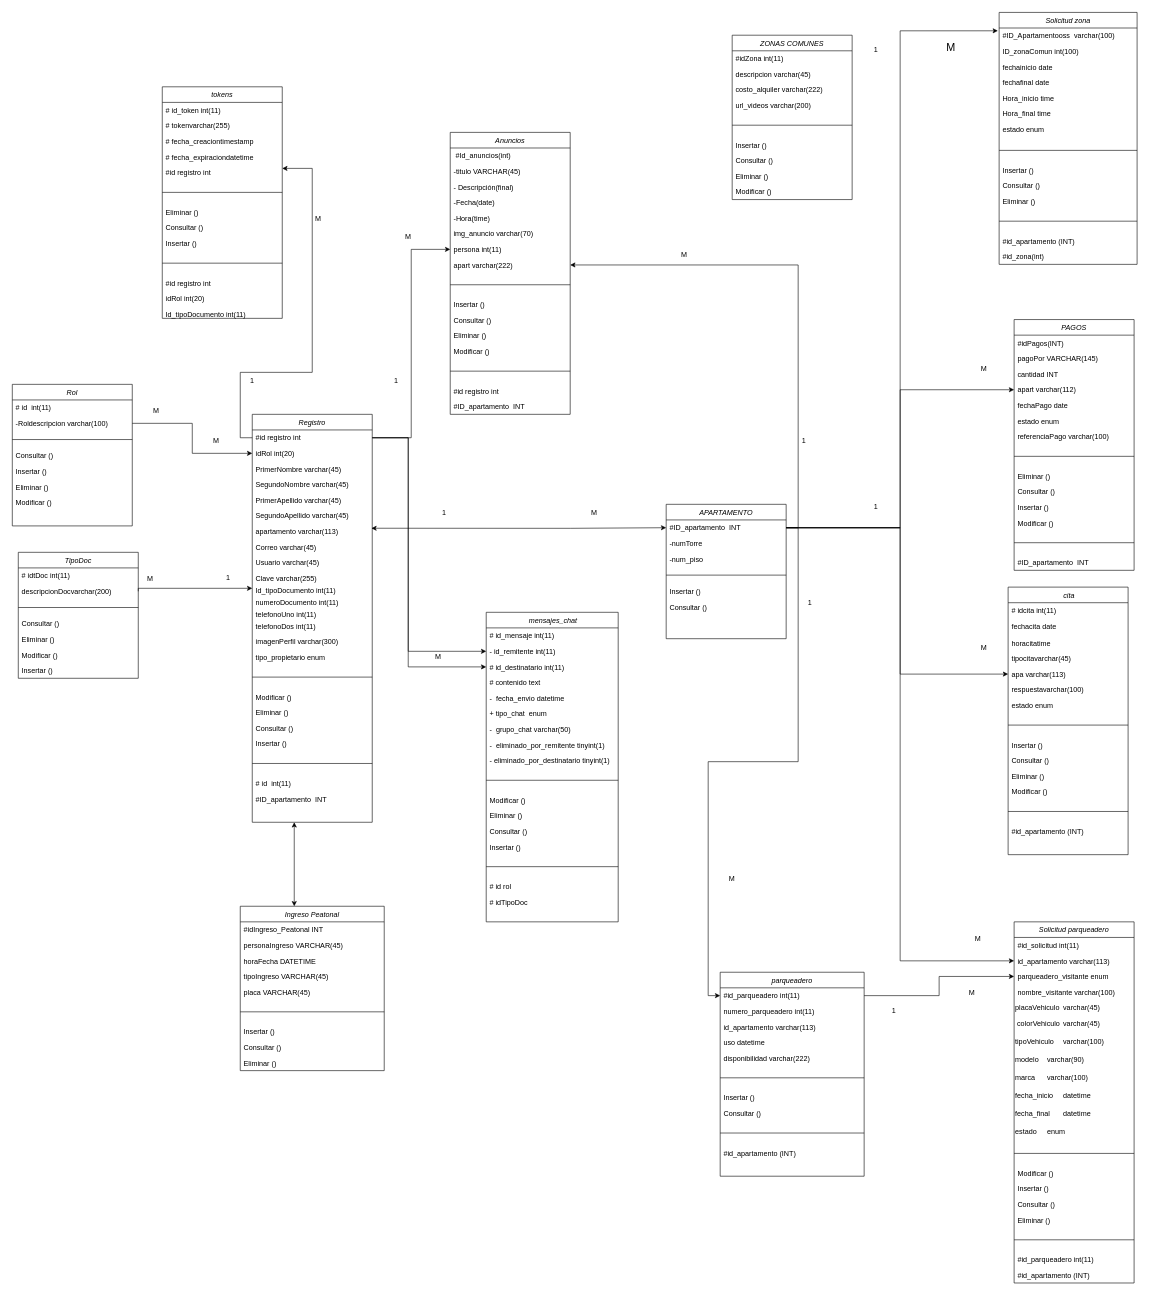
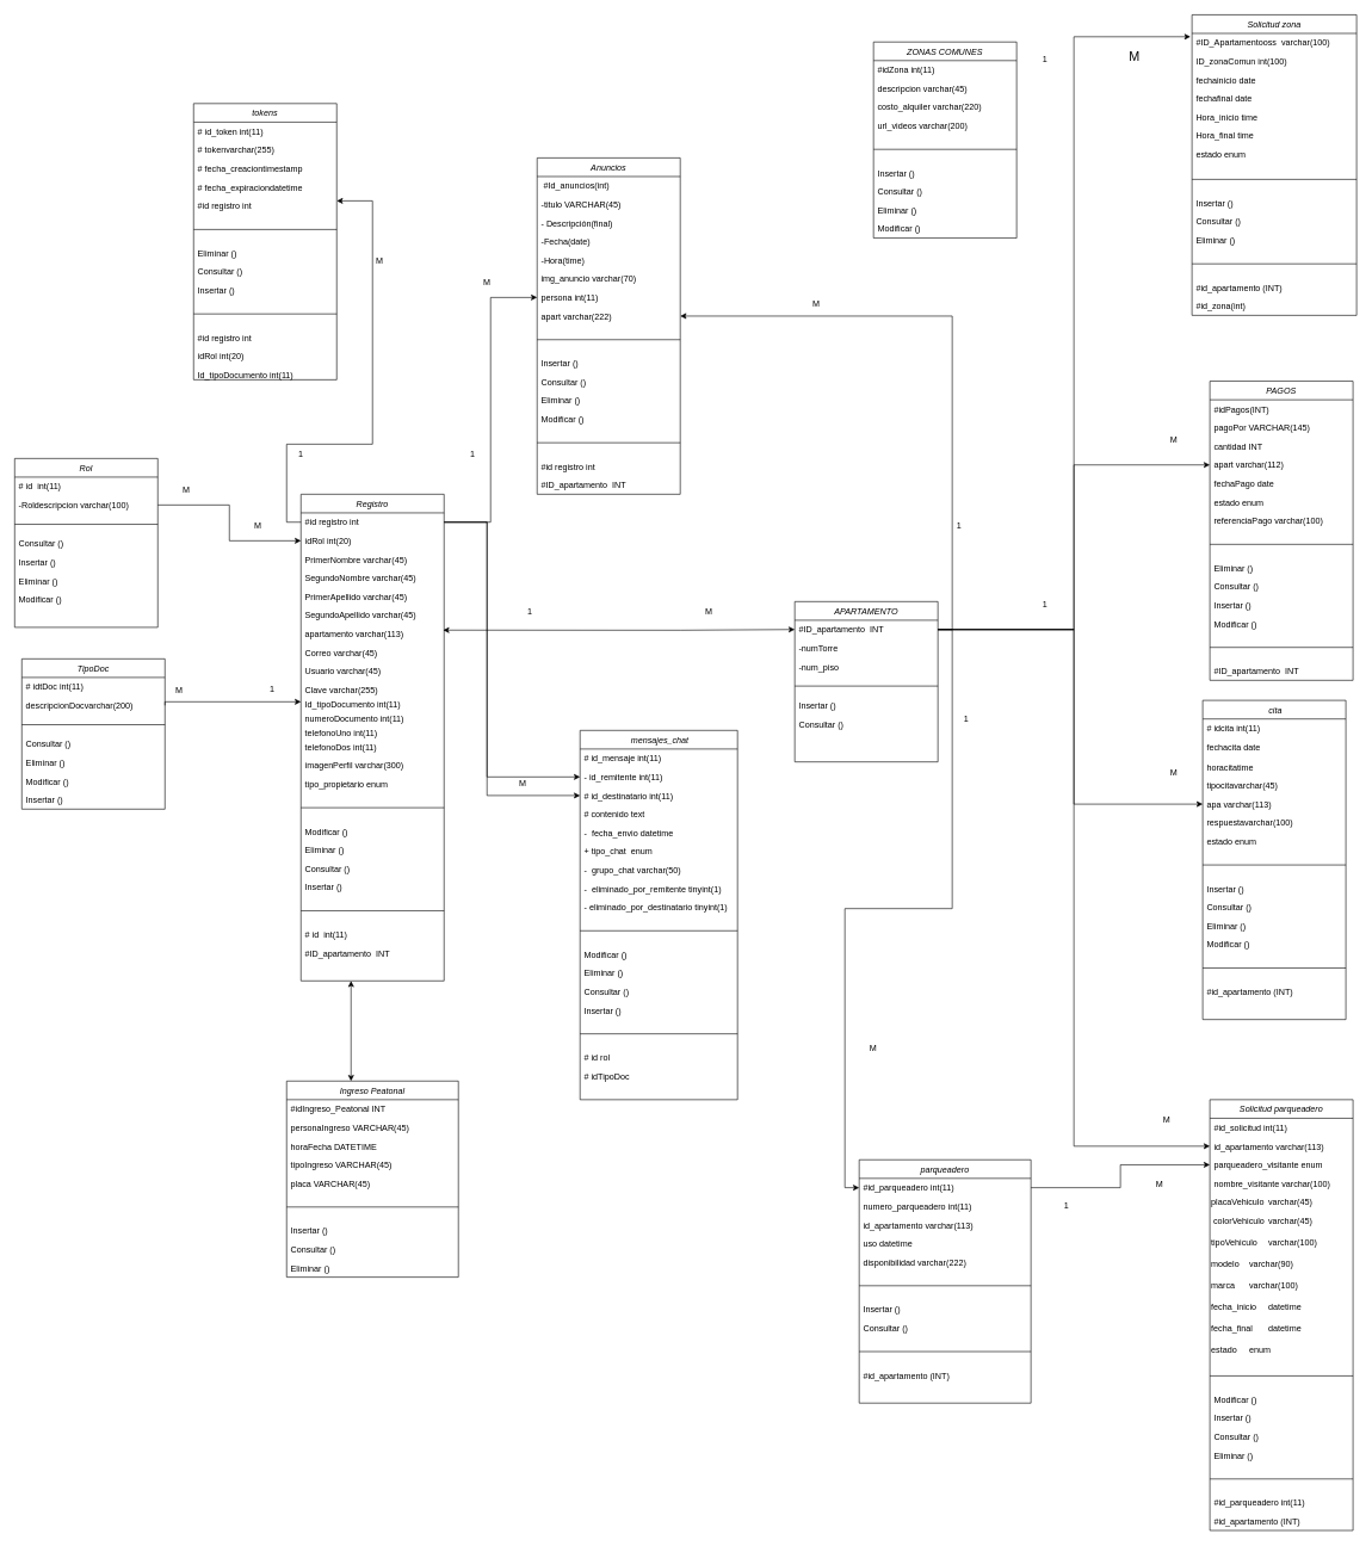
- <mxCell id="63" value="costo_alquiler&#09;varchar(222)&#09;" style="text;align=left;verticalAlign=top;spacingLeft=4;spacingRight=4;overflow=hidden;rotatable=0;points=[[0,0.5],[1,0.5]];portConstraint=eastwest;rounded=0;shadow=0;html=0;" vertex="1" parent="60"><mxGeometry y="78" width="200" height="26" as="geometry" /></mxCell>
+ <mxCell id="63" value="costo_alquiler&#09;varchar(220)&#09;" style="text;align=left;verticalAlign=top;spacingLeft=4;spacingRight=4;overflow=hidden;rotatable=0;points=[[0,0.5],[1,0.5]];portConstraint=eastwest;rounded=0;shadow=0;html=0;" vertex="1" parent="60"><mxGeometry y="78" width="200" height="26" as="geometry" /></mxCell>
